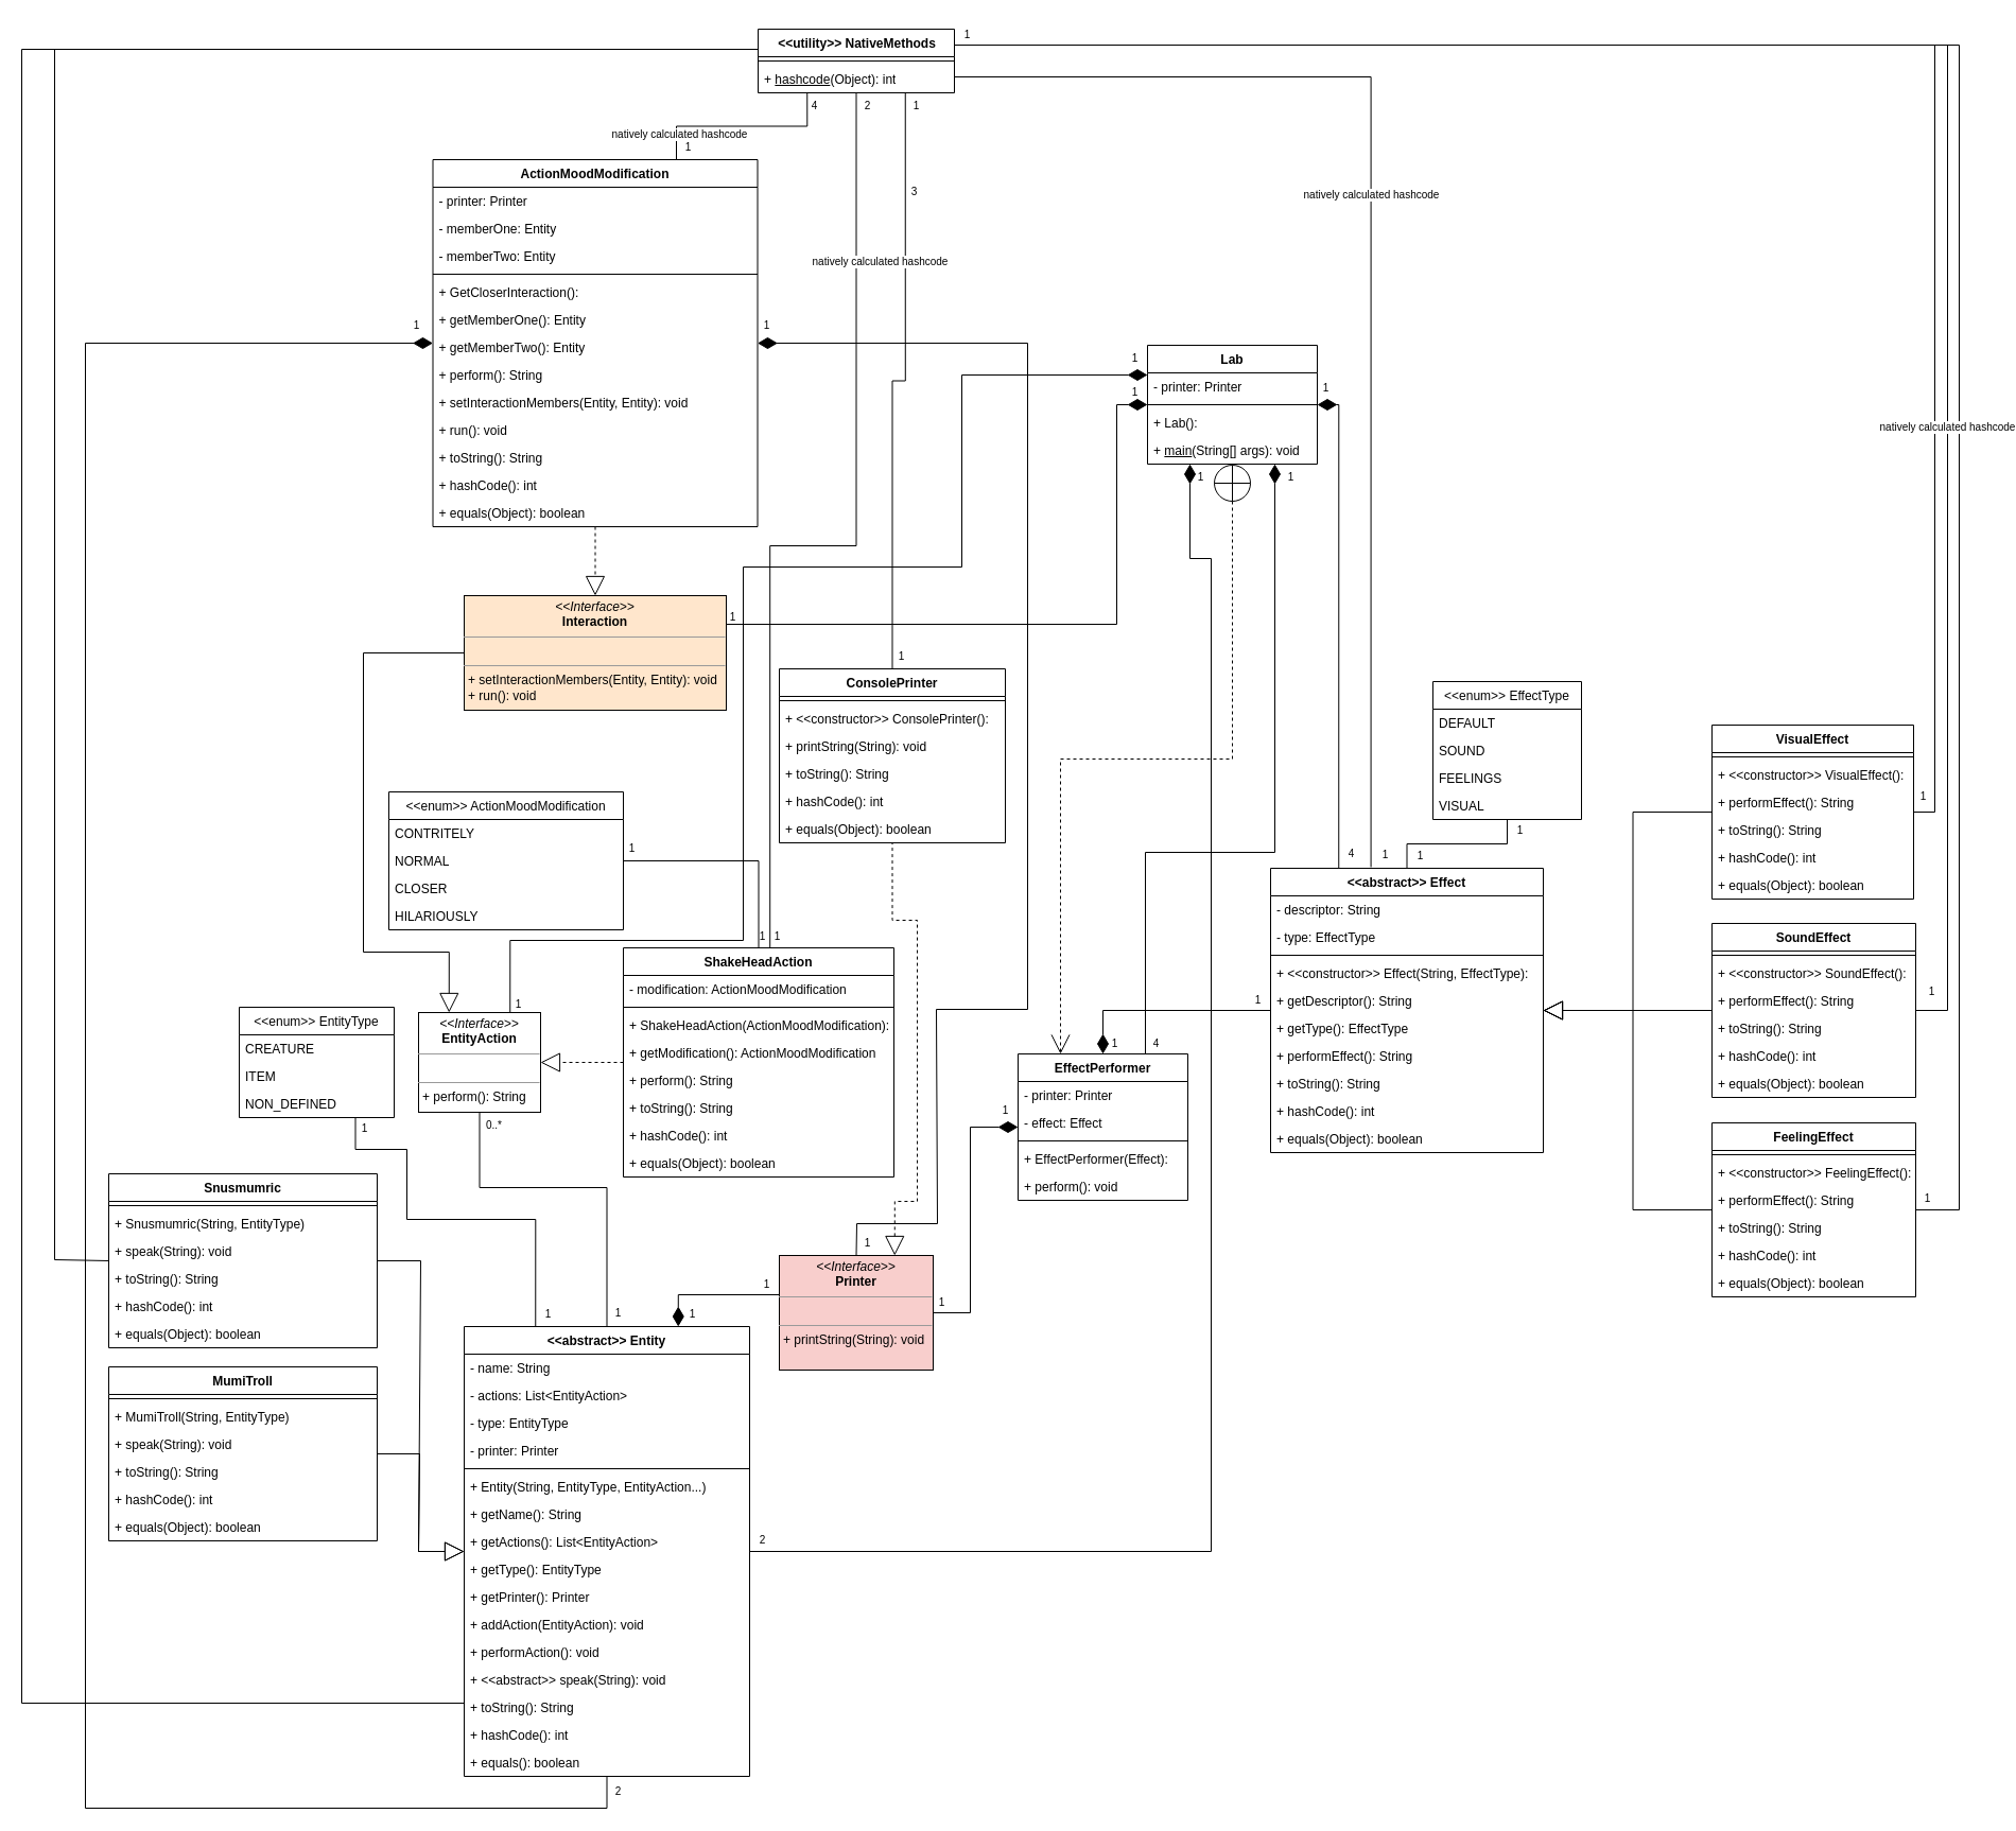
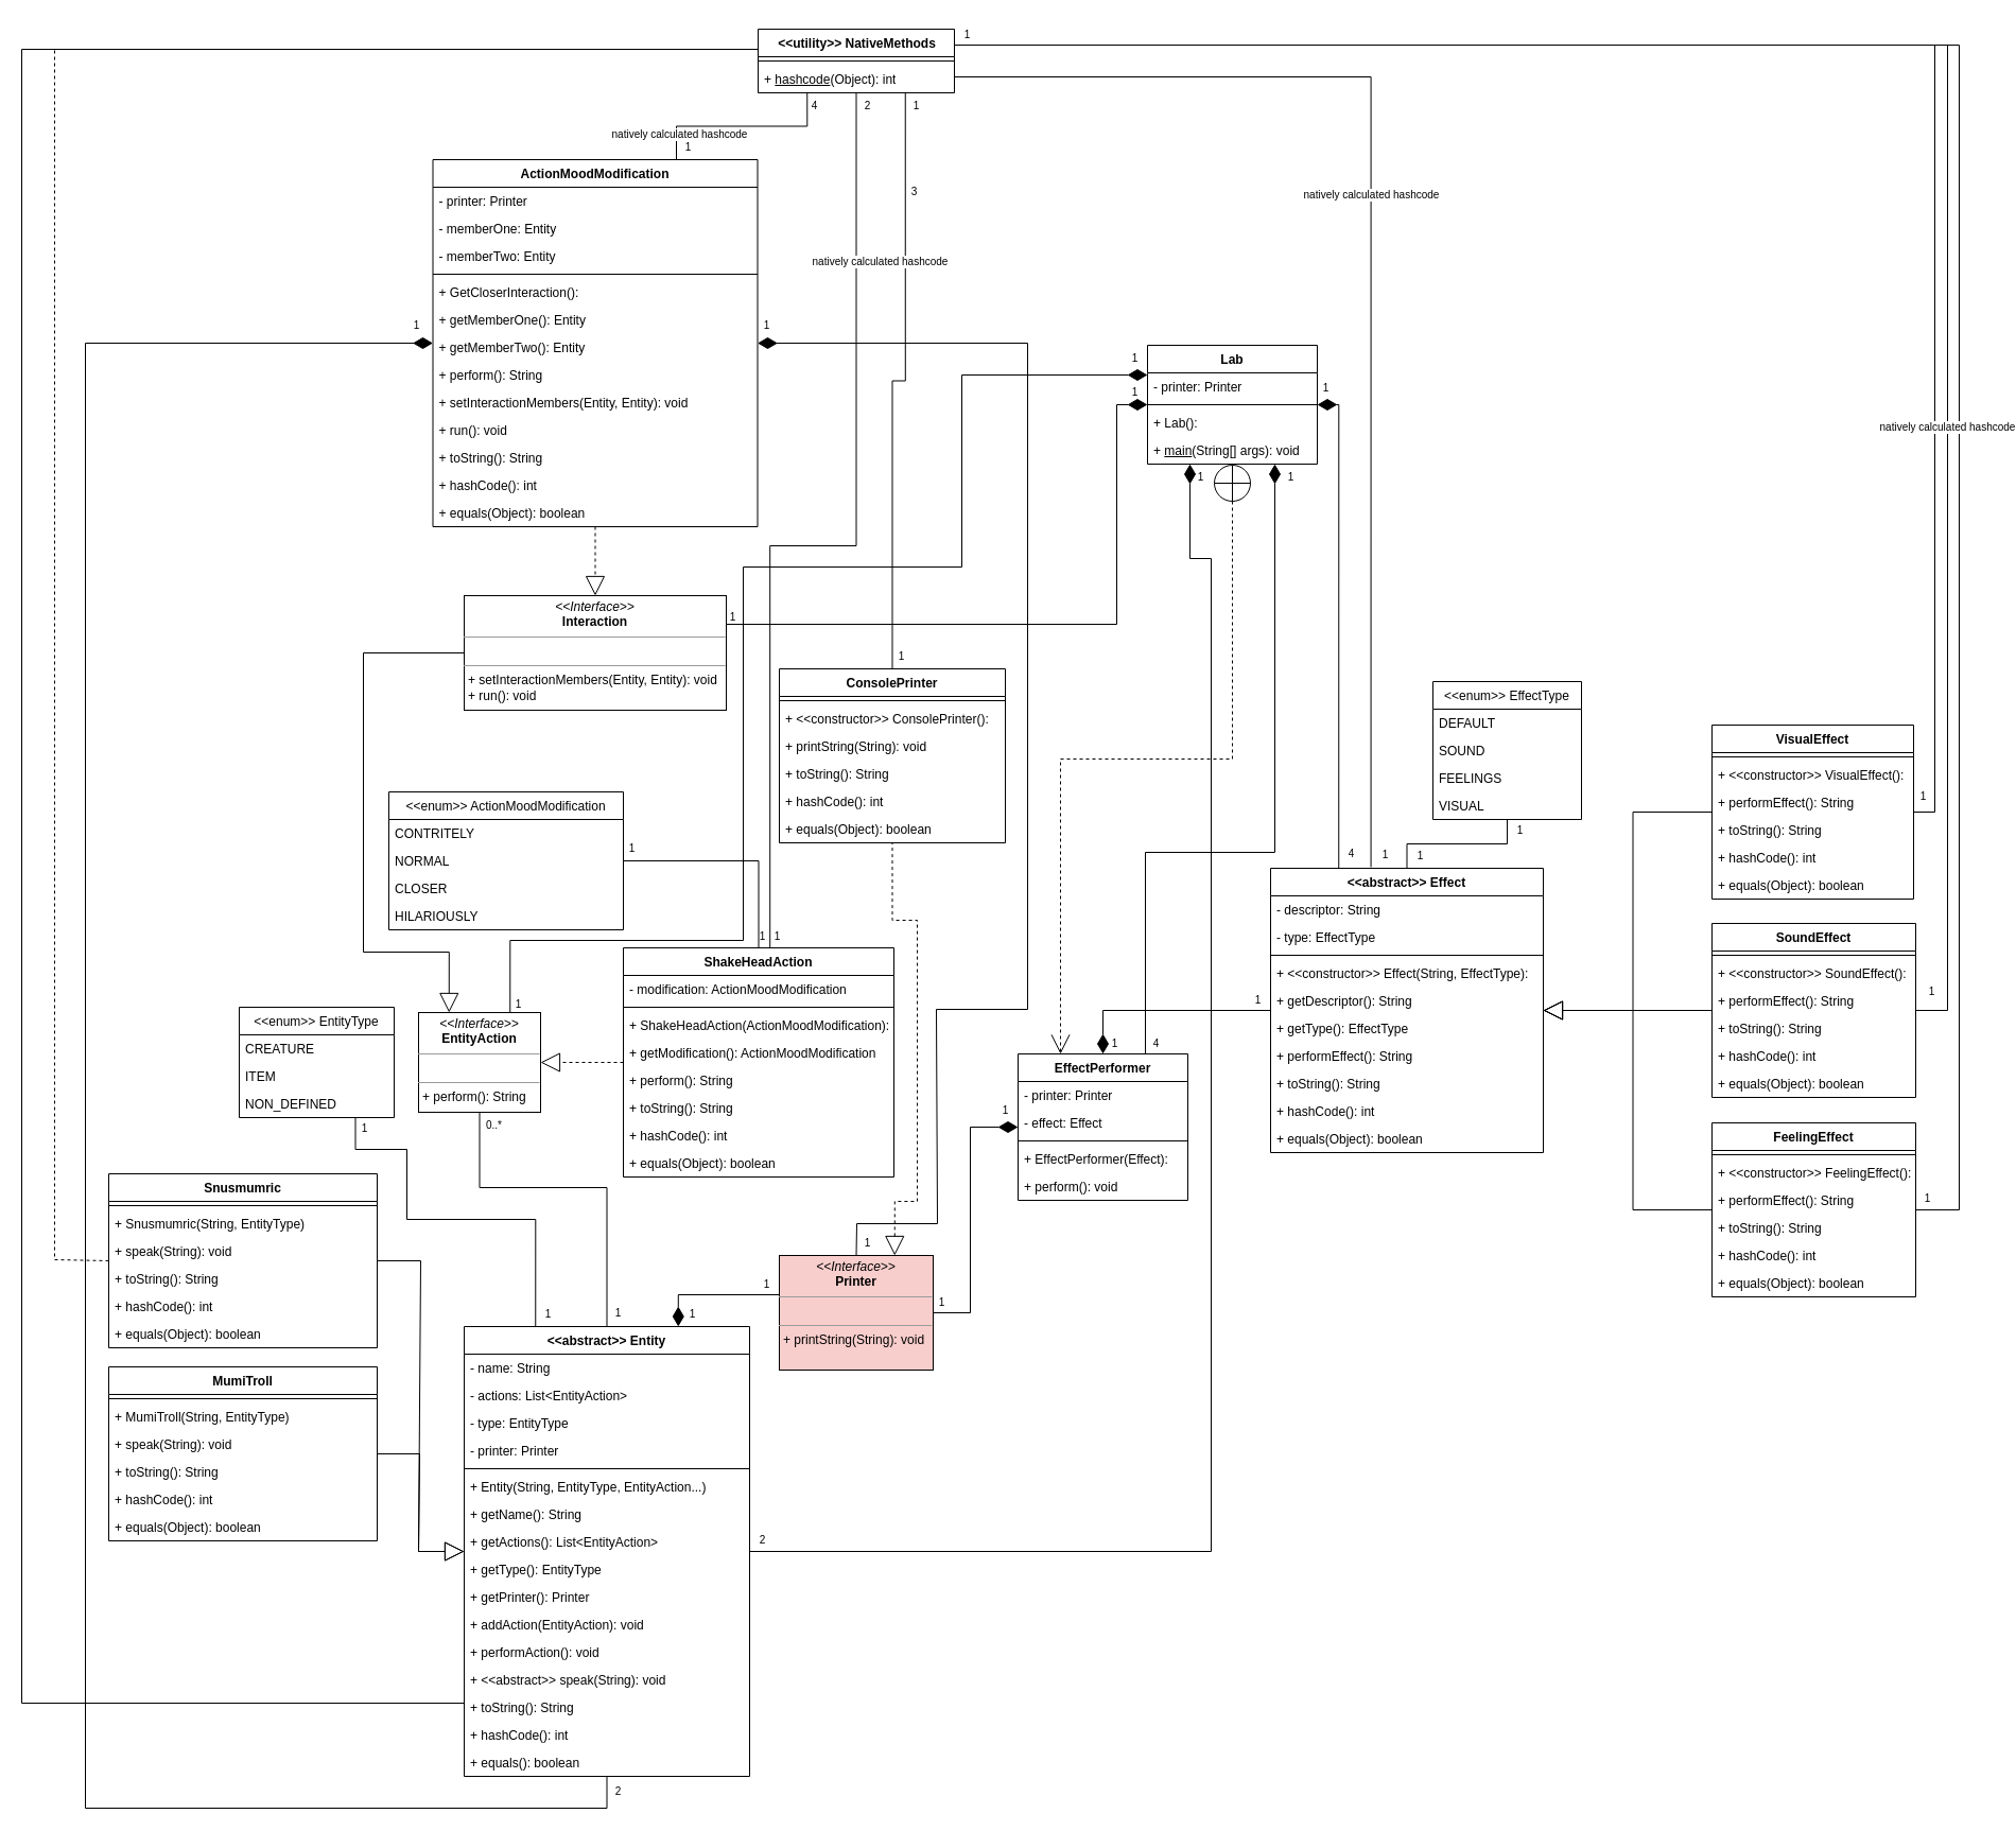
- <mxCell id="121" value="&lt;p style=&quot;margin:0px;margin-top:4px;text-align:center;&quot;&gt;&lt;i&gt;&amp;lt;&amp;lt;Interface&amp;gt;&amp;gt;&lt;/i&gt;&lt;br&gt;&lt;b&gt;Interaction&lt;/b&gt;&lt;/p&gt;&lt;hr size=&quot;1&quot;&gt;&lt;p style=&quot;margin:0px;margin-left:4px;&quot;&gt;&lt;br&gt;&lt;/p&gt;&lt;hr size=&quot;1&quot;&gt;&lt;p style=&quot;margin:0px;margin-left:4px;&quot;&gt;+ setInteractionMembers(Entity, Entity): void&lt;br&gt;&lt;/p&gt;&lt;p style=&quot;margin:0px;margin-left:4px;&quot;&gt;+ run(): void&lt;/p&gt;" style="verticalAlign=top;align=left;overflow=fill;fontSize=12;fontFamily=Helvetica;html=1;fillColor=#ffe6cc;" vertex="1" parent="1"><mxGeometry x="437" y="561" width="247" height="108" as="geometry" /></mxCell>
+ <mxCell id="121" value="&lt;p style=&quot;margin:0px;margin-top:4px;text-align:center;&quot;&gt;&lt;i&gt;&amp;lt;&amp;lt;Interface&amp;gt;&amp;gt;&lt;/i&gt;&lt;br&gt;&lt;b&gt;Interaction&lt;/b&gt;&lt;/p&gt;&lt;hr size=&quot;1&quot;&gt;&lt;p style=&quot;margin:0px;margin-left:4px;&quot;&gt;&lt;br&gt;&lt;/p&gt;&lt;hr size=&quot;1&quot;&gt;&lt;p style=&quot;margin:0px;margin-left:4px;&quot;&gt;+ setInteractionMembers(Entity, Entity): void&lt;br&gt;&lt;/p&gt;&lt;p style=&quot;margin:0px;margin-left:4px;&quot;&gt;+ run(): void&lt;/p&gt;" style="verticalAlign=top;align=left;overflow=fill;fontSize=12;fontFamily=Helvetica;html=1;" vertex="1" parent="1"><mxGeometry x="437" y="561" width="247" height="108" as="geometry" /></mxCell>
- <mxCell id="155" style="edgeStyle=orthogonalEdgeStyle;rounded=0;sketch=0;orthogonalLoop=1;jettySize=auto;html=1;exitX=0;exitY=0.75;exitDx=0;exitDy=0;strokeColor=default;fontSize=10;startArrow=none;startFill=0;endArrow=none;endFill=0;startSize=16;endSize=16;entryX=0;entryY=0.5;entryDx=0;entryDy=0;" edge="1" parent="1" source="156" target="96"><mxGeometry relative="1" as="geometry"><mxPoint x="23" y="1214.143" as="targetPoint" /><Array as="points"><mxPoint x="51" y="46" /><mxPoint x="51" y="1187" /><mxPoint x="102" y="1187" /></Array></mxGeometry></mxCell>
+ <mxCell id="155" style="edgeStyle=orthogonalEdgeStyle;rounded=0;sketch=0;orthogonalLoop=1;jettySize=auto;html=1;exitX=0;exitY=0.75;exitDx=0;exitDy=0;strokeColor=default;fontSize=10;startArrow=none;startFill=0;endArrow=none;endFill=0;startSize=16;endSize=16;entryX=0;entryY=0.5;entryDx=0;entryDy=0;dashed=1;" edge="1" parent="1" source="156" target="96"><mxGeometry relative="1" as="geometry"><mxPoint x="23" y="1214.143" as="targetPoint" /><Array as="points"><mxPoint x="51" y="46" /><mxPoint x="51" y="1187" /><mxPoint x="102" y="1187" /></Array></mxGeometry></mxCell>
